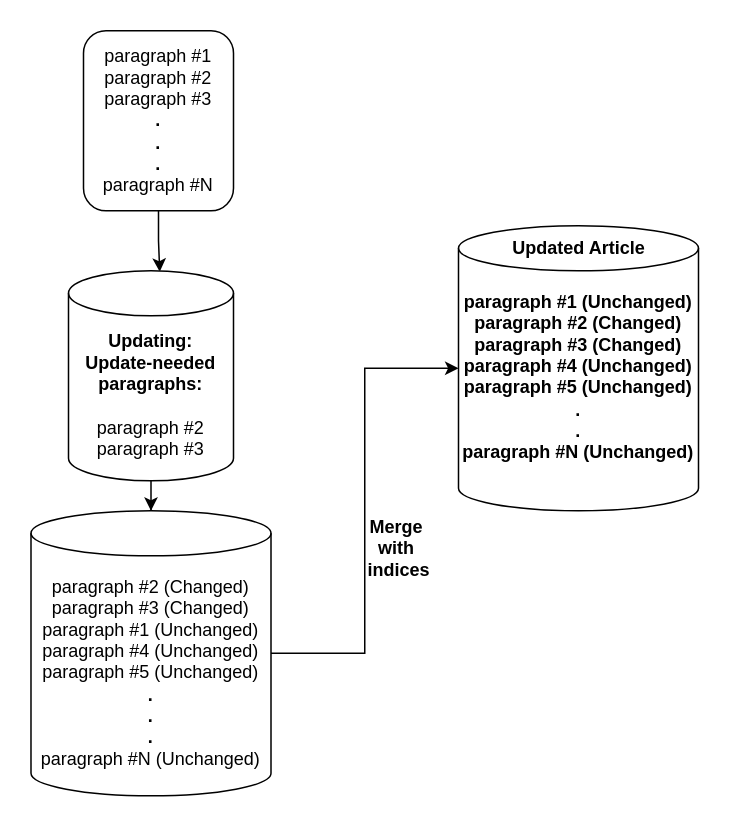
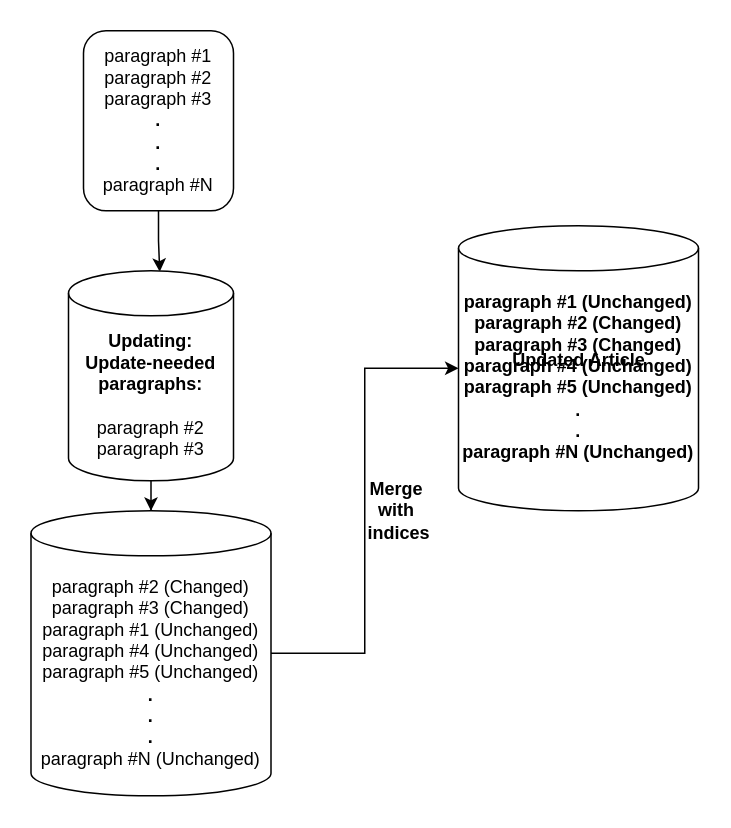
- <mxCell id="10" value="Updated Article" style="text;html=1;align=center;verticalAlign=middle;resizable=0;points=[];autosize=1;strokeColor=none;fillColor=none;fontStyle=1" vertex="1" parent="1"><mxGeometry x="330" y="150" width="110" height="30" as="geometry" /></mxCell>
+ <mxCell id="10" value="Updated Article" style="text;html=1;align=center;verticalAlign=middle;resizable=0;points=[];autosize=1;strokeColor=none;fillColor=none;fontStyle=1" vertex="1" parent="1"><mxGeometry x="330" y="225" width="110" height="30" as="geometry" /></mxCell>
- <mxCell id="9" value="Merge&amp;nbsp;&lt;br&gt;with&amp;nbsp;&lt;br&gt;indices" style="text;html=1;align=center;verticalAlign=middle;resizable=0;points=[];autosize=1;strokeColor=none;fillColor=none;fontStyle=1" vertex="1" parent="1"><mxGeometry x="235" y="335" width="60" height="60" as="geometry" /></mxCell>
+ <mxCell id="9" value="Merge&amp;nbsp;&lt;br&gt;with&amp;nbsp;&lt;br&gt;indices" style="text;html=1;align=center;verticalAlign=middle;resizable=0;points=[];autosize=1;strokeColor=none;fillColor=none;fontStyle=1" vertex="1" parent="1"><mxGeometry x="235" y="310" width="60" height="60" as="geometry" /></mxCell>
